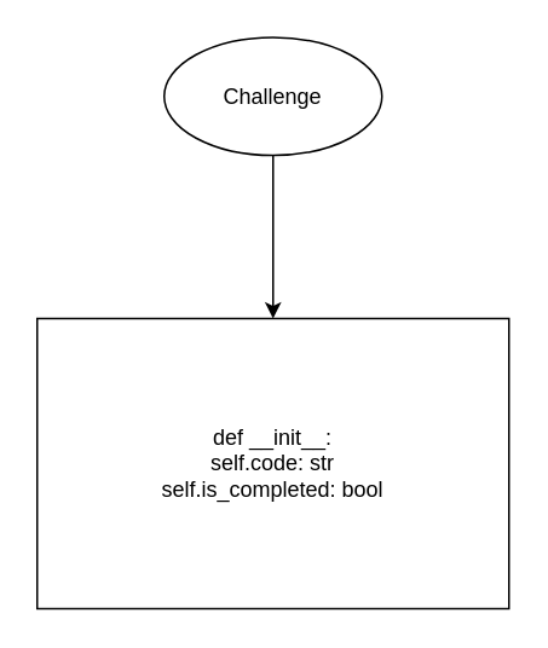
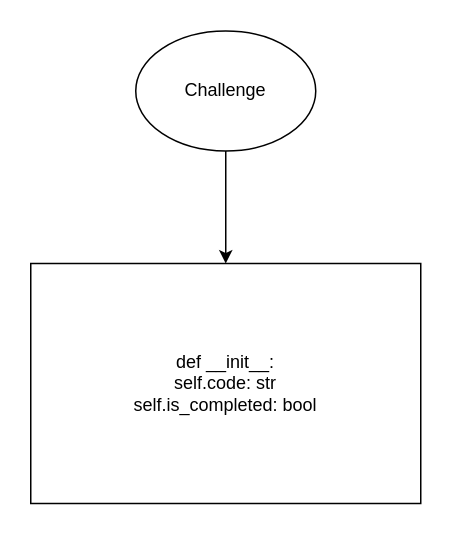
- <mxCell id="3" value="Challenge" style="ellipse;whiteSpace=wrap;html=1;" parent="1" vertex="1"><mxGeometry x="90" y="20" width="120" height="65" as="geometry" /></mxCell>
+ <mxCell id="3" value="Challenge" style="ellipse;whiteSpace=wrap;html=1;" parent="1" vertex="1"><mxGeometry x="90" y="20" width="120" height="80" as="geometry" /></mxCell>
